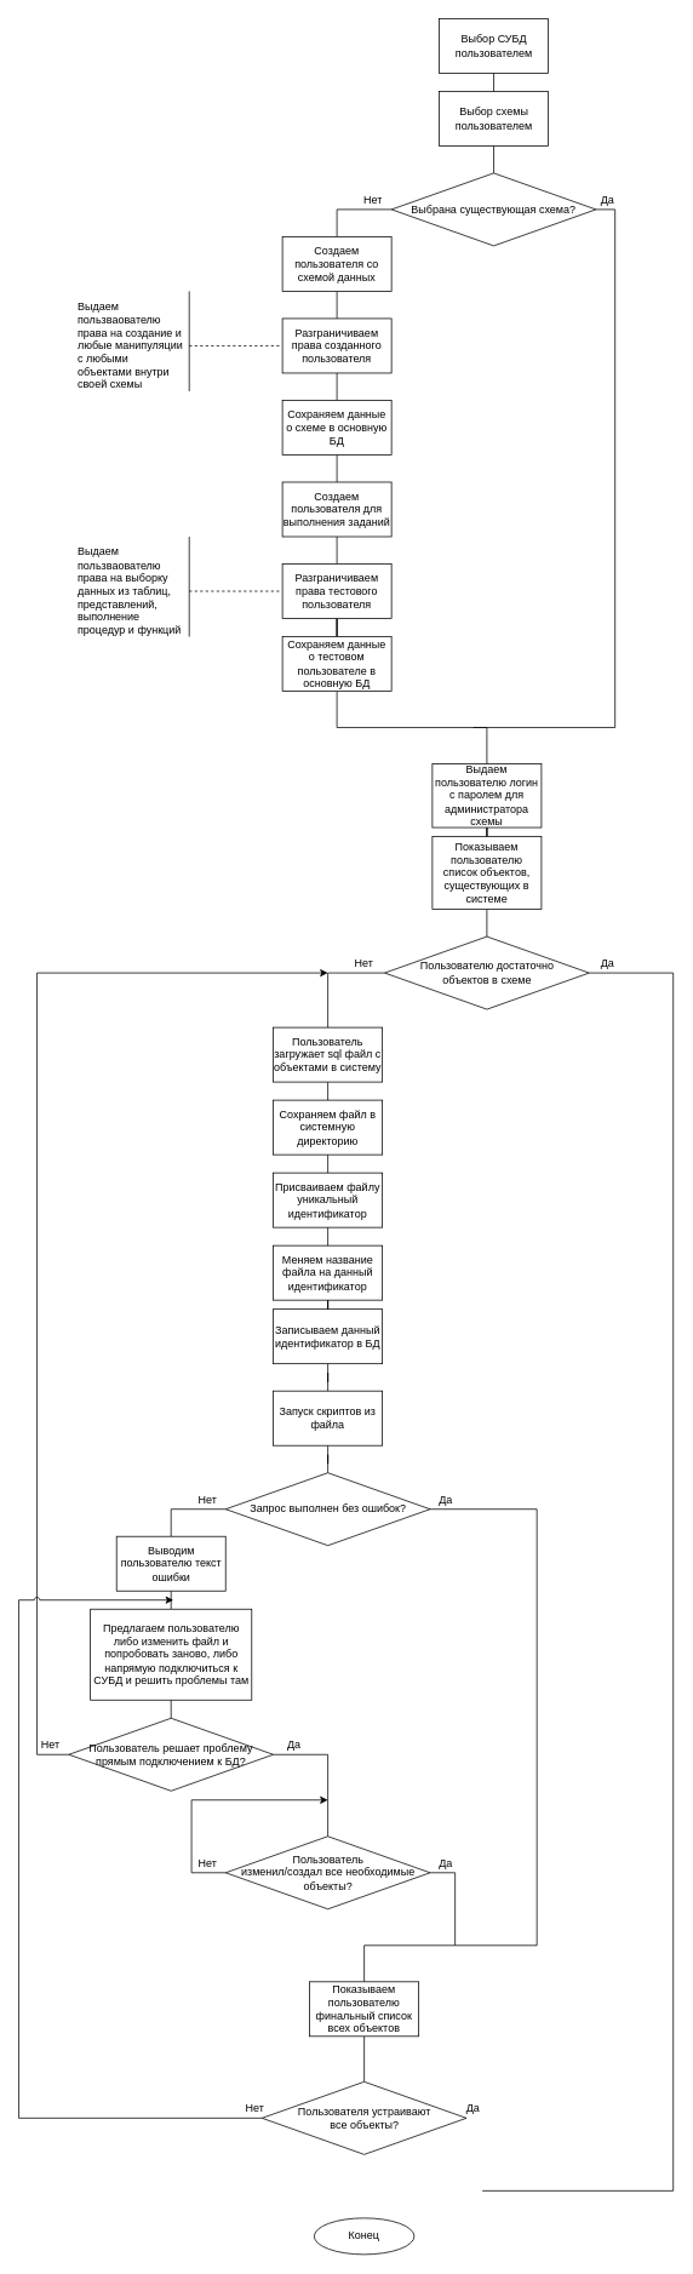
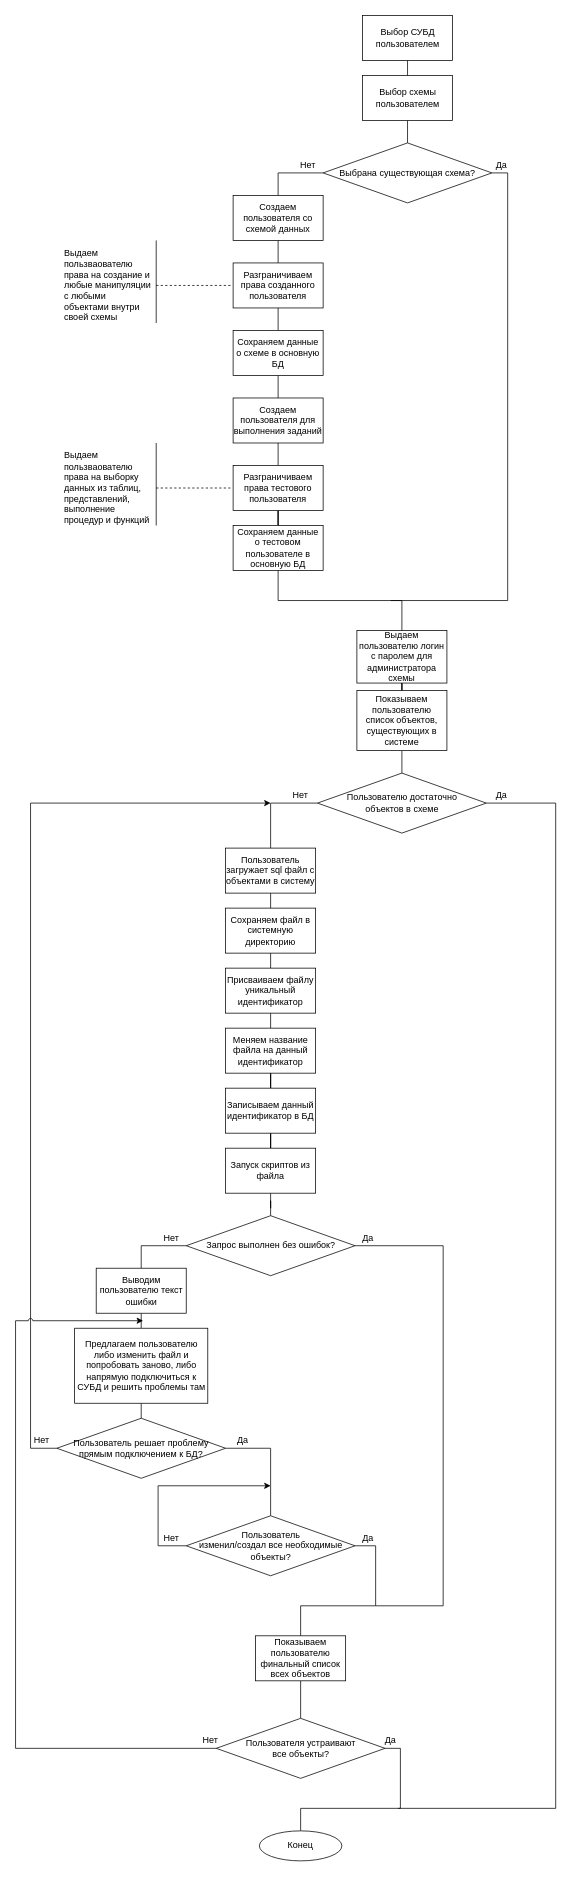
- <mxCell id="31" value="Записываем данный идентификатор в БД" style="rounded=0;whiteSpace=wrap;html=1;" vertex="1" parent="1"><mxGeometry x="300" y="1440" width="120" height="60" as="geometry" /></mxCell>
+ <mxCell id="31" value="Записываем данный идентификатор в БД" style="rounded=0;whiteSpace=wrap;html=1;" vertex="1" parent="1"><mxGeometry x="300" y="1450" width="120" height="60" as="geometry" /></mxCell>
+ <mxCell id="53" style="edgeStyle=orthogonalEdgeStyle;rounded=0;orthogonalLoop=1;jettySize=auto;html=1;exitX=1;exitY=0.5;exitDx=0;exitDy=0;endArrow=none;endFill=0;" edge="1" parent="1" source="54" target="55"><mxGeometry relative="1" as="geometry"><Array as="points"><mxPoint x="533" y="2330" /><mxPoint x="533" y="2410" /><mxPoint x="400" y="2410" /></Array></mxGeometry></mxCell>
